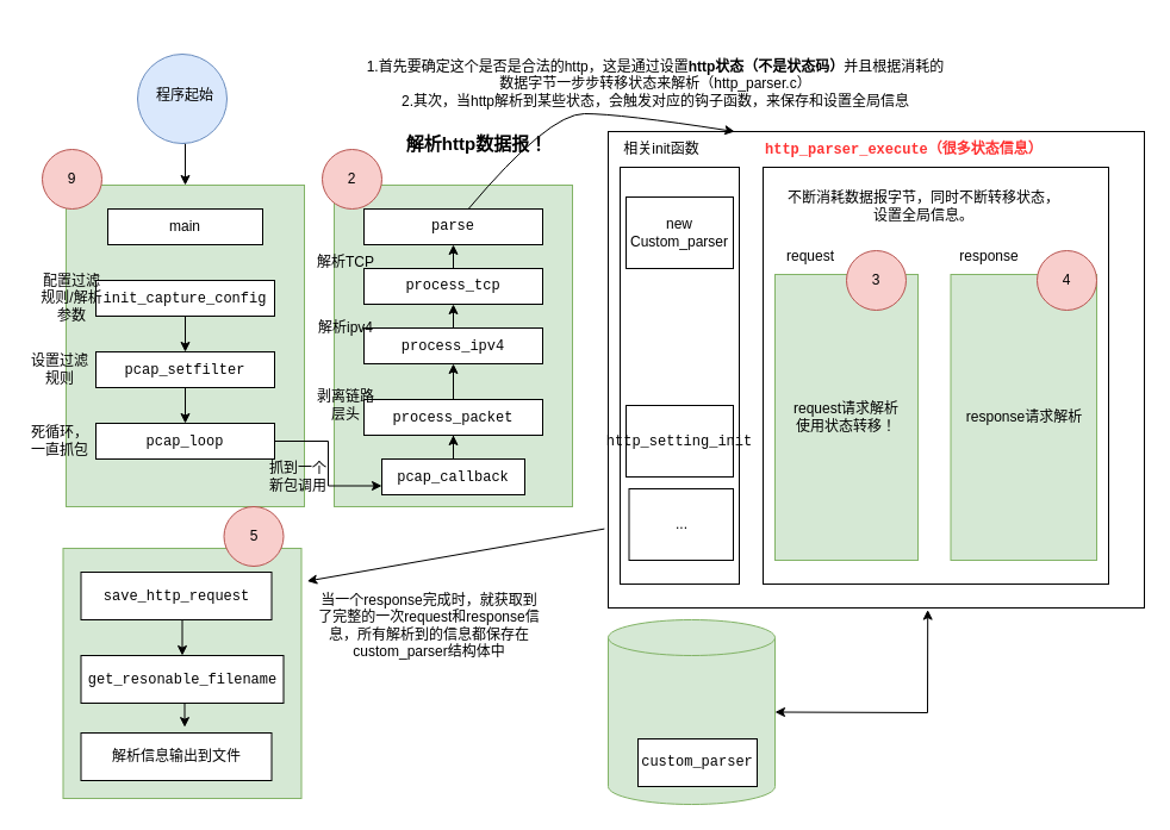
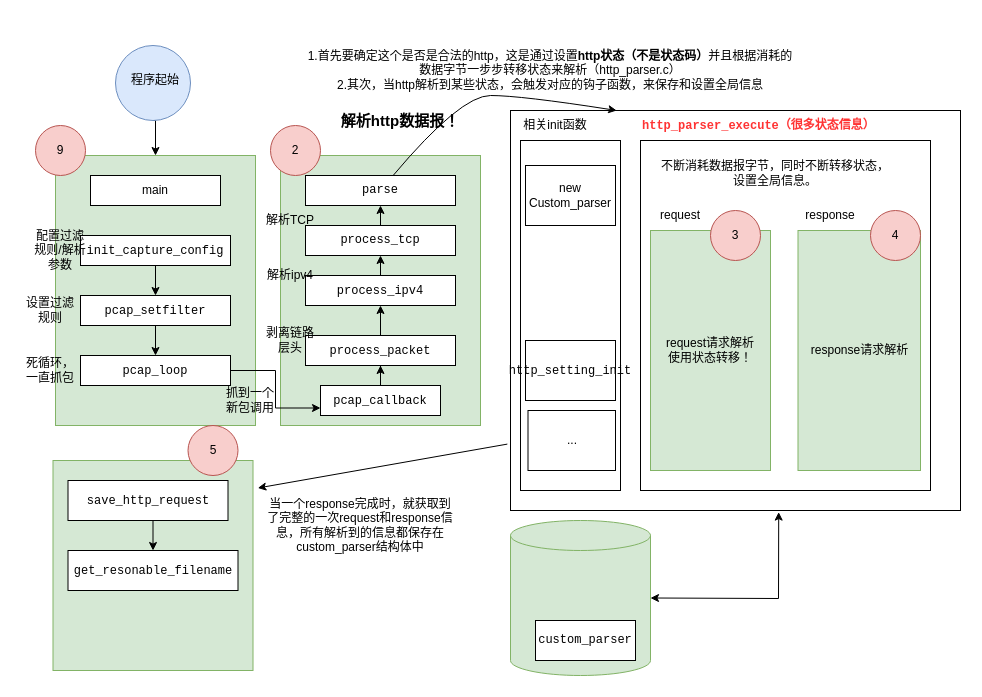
- <mxCell id="29" style="edgeStyle=orthogonalEdgeStyle;rounded=0;orthogonalLoop=1;jettySize=auto;html=1;exitX=0.5;exitY=1;exitDx=0;exitDy=0;entryX=0.544;entryY=-0.121;entryDx=0;entryDy=0;entryPerimeter=0;" edge="1" parent="1" source="30" target="31"><mxGeometry relative="1" as="geometry" /></mxCell>
- <mxCell id="31" value="解析信息输出到文件" style="rounded=0;whiteSpace=wrap;html=1;" vertex="1" parent="1"><mxGeometry x="67.5" y="615" width="160" height="40" as="geometry" /></mxCell>
